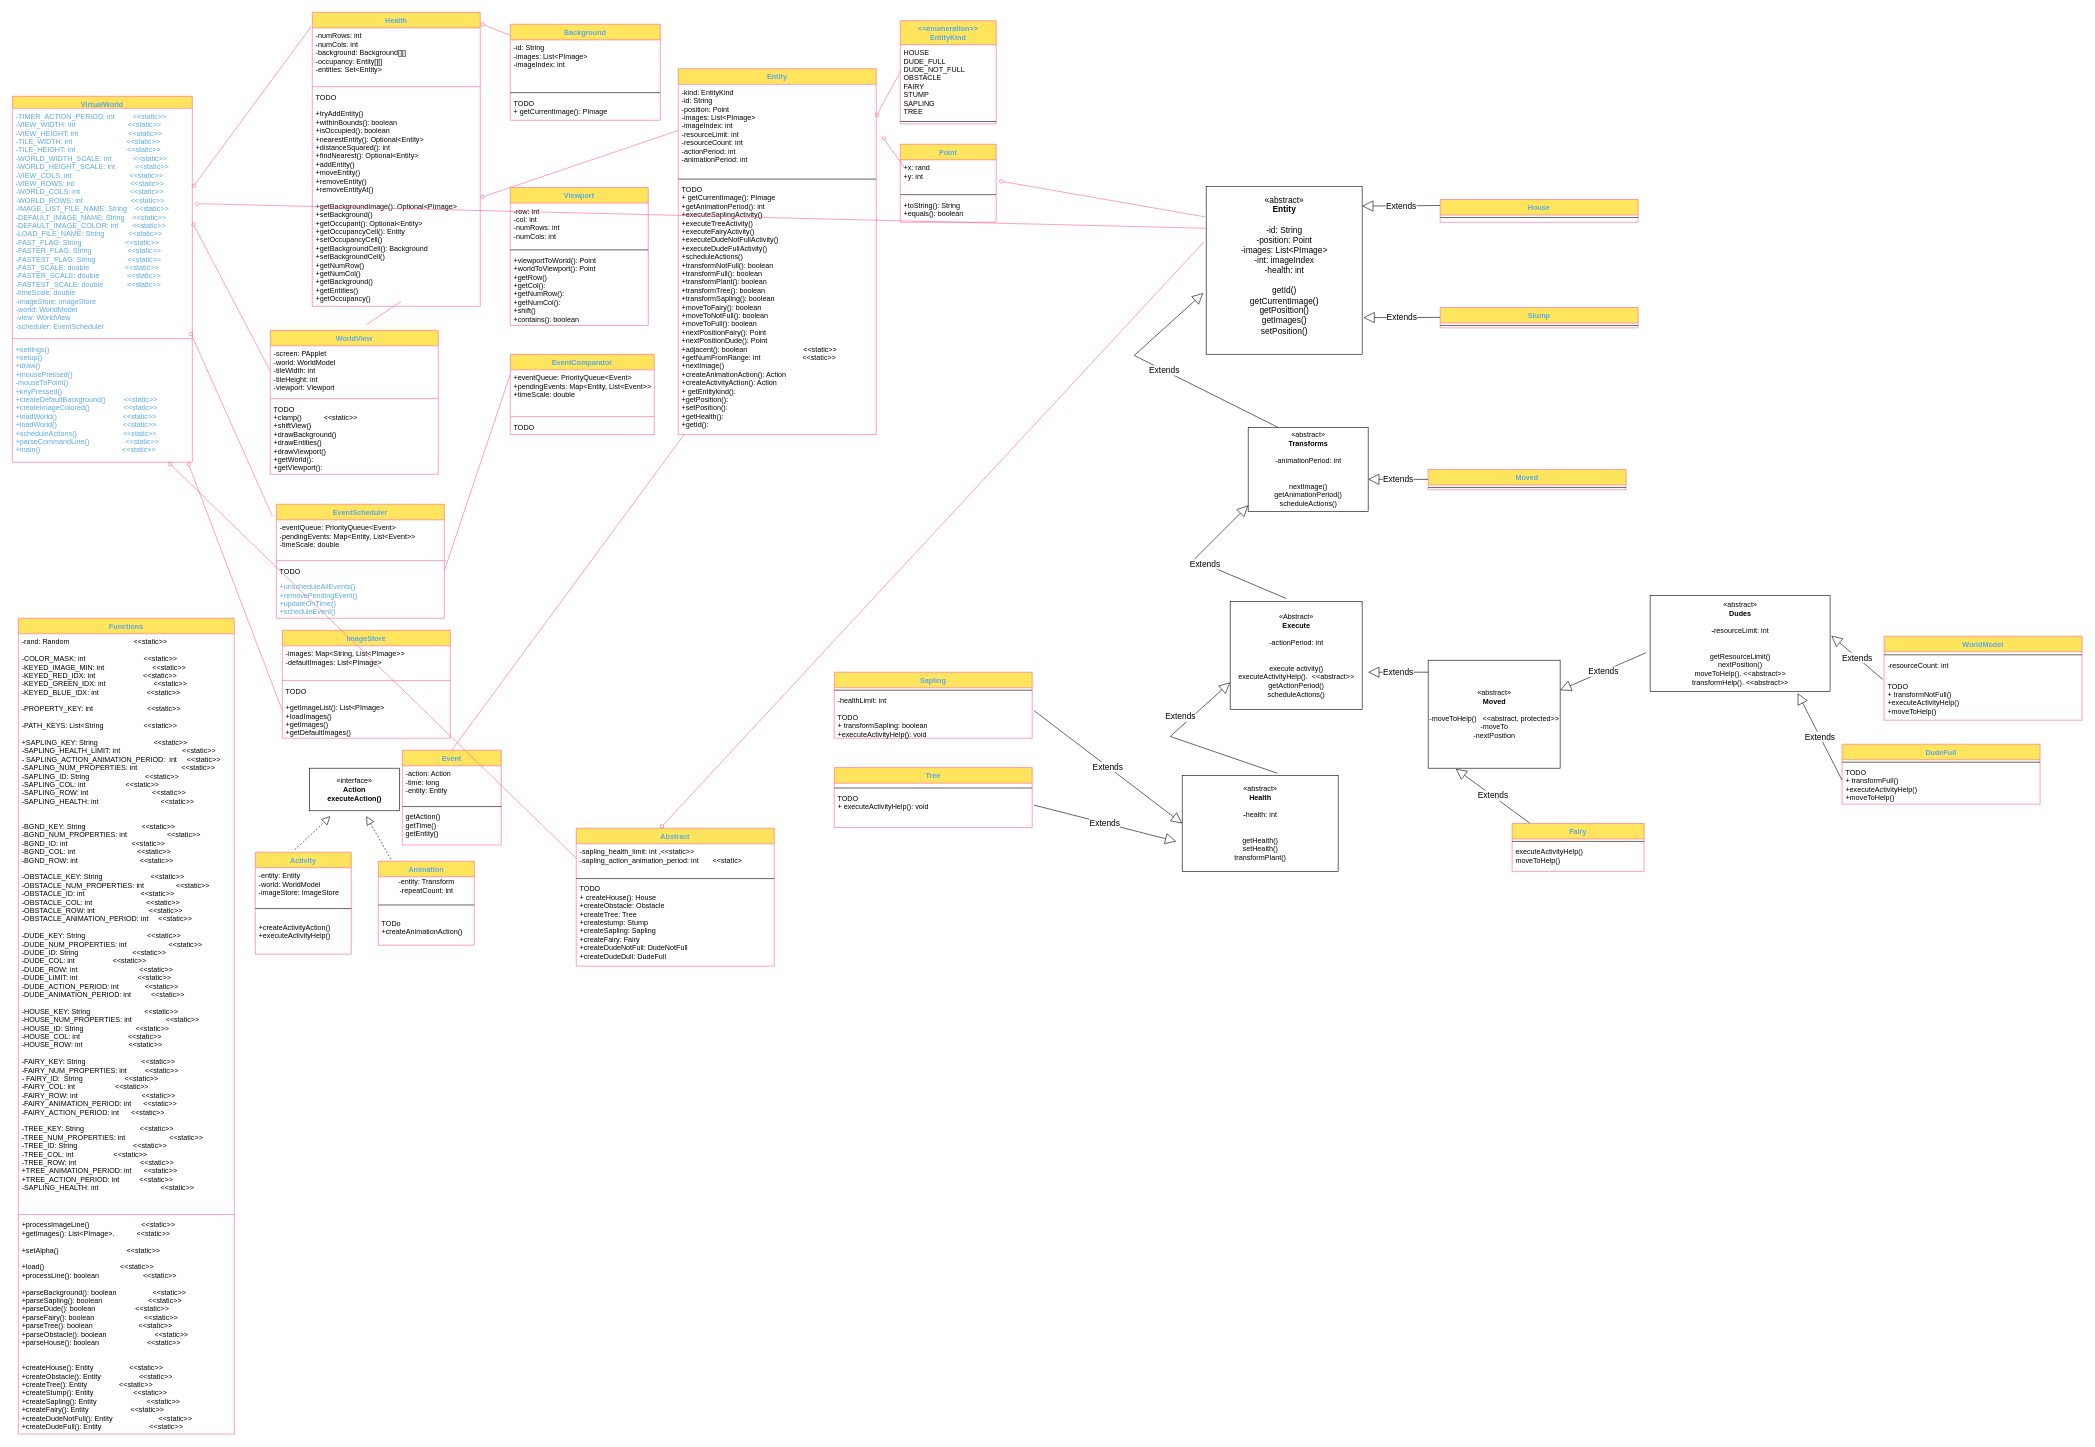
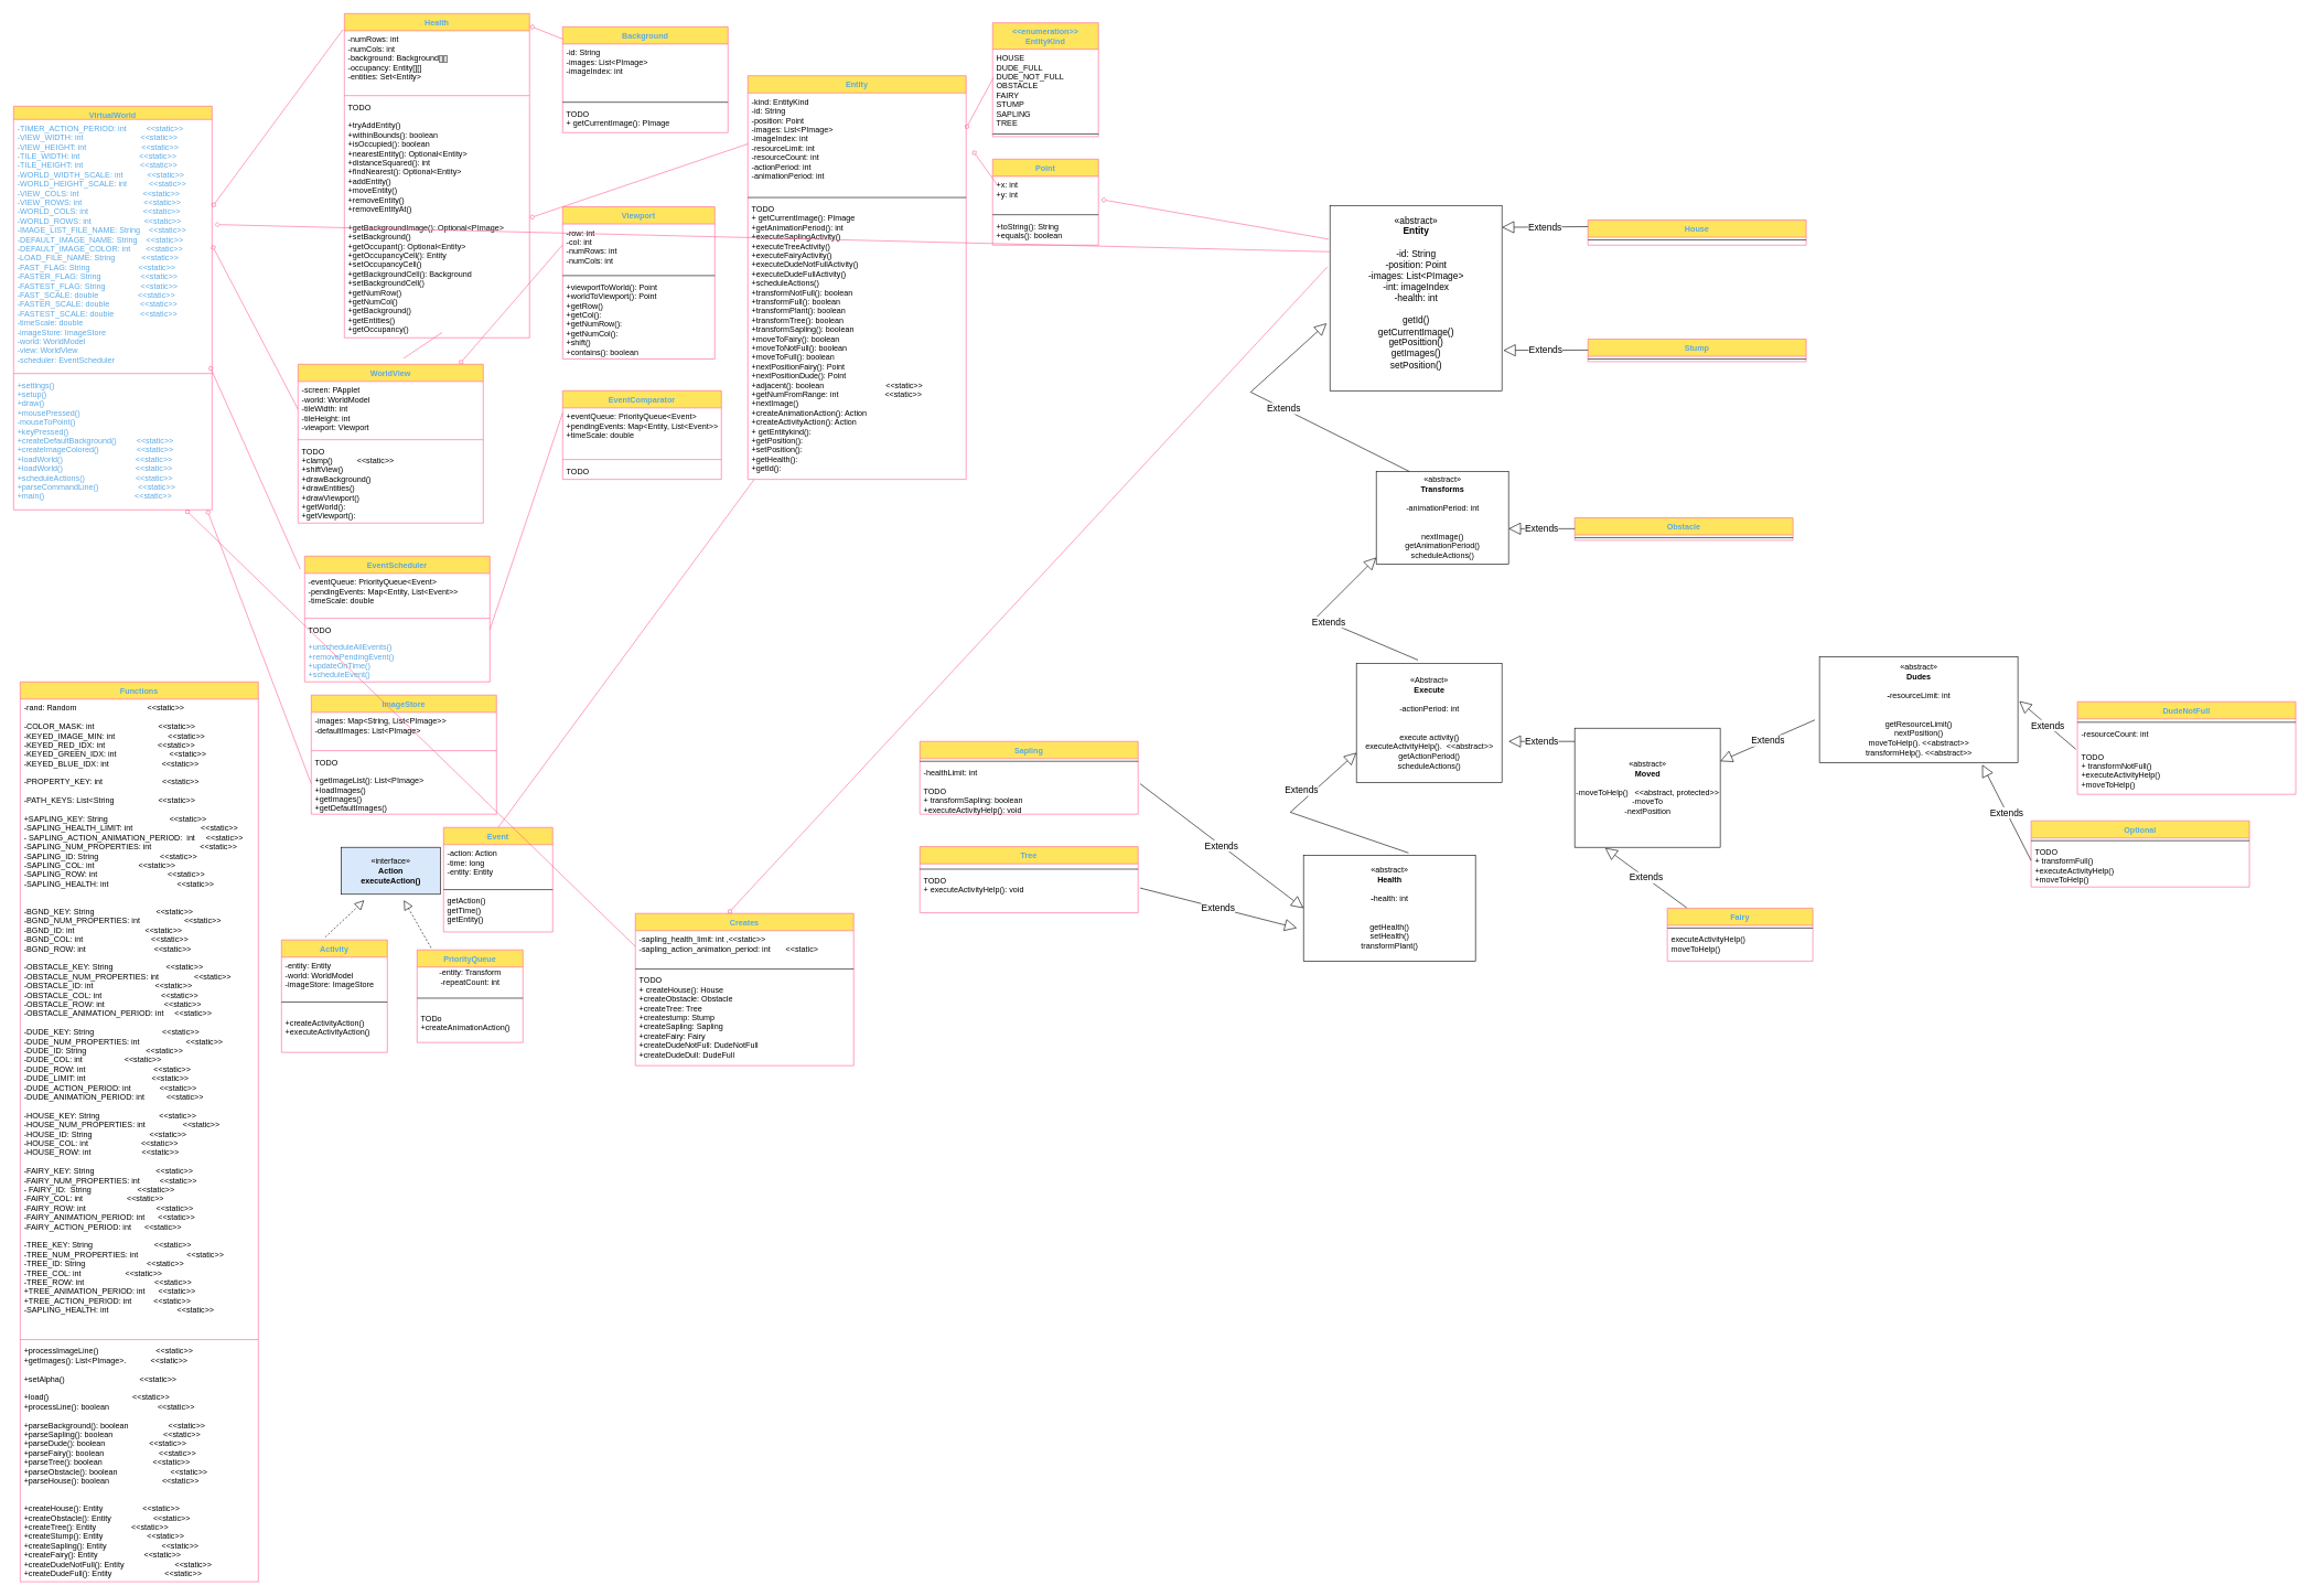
- <mxCell id="63" value="+x: rand&#10;+y: int" style="text;strokeColor=none;fillColor=none;align=left;verticalAlign=top;spacingLeft=4;spacingRight=4;overflow=hidden;rotatable=0;points=[[0,0.5],[1,0.5]];portConstraint=eastwest;" parent="62" vertex="1"><mxGeometry y="26" width="160" height="54" as="geometry" /></mxCell>
+ <mxCell id="63" value="+x: int&#10;+y: int" style="text;strokeColor=none;fillColor=none;align=left;verticalAlign=top;spacingLeft=4;spacingRight=4;overflow=hidden;rotatable=0;points=[[0,0.5],[1,0.5]];portConstraint=eastwest;" parent="62" vertex="1"><mxGeometry y="26" width="160" height="54" as="geometry" /></mxCell>
+ <mxCell id="4" value="" style="graphMlID=e2;endArrow=none;strokeColor=#FF6392;strokeWidth=1.0;startArrow=diamond;startFill=0;endFill=1;fontColor=#5AA9E6;entryX=0;entryY=0.25;entryDx=0;entryDy=0;" parent="1" source="22" target="51" edge="1"><mxGeometry relative="1" as="geometry"><mxPoint x="648" y="250" as="sourcePoint" /></mxGeometry></mxCell>
- <mxCell id="112" value="Moved" style="swimlane;fontStyle=1;align=center;verticalAlign=top;childLayout=stackLayout;horizontal=1;startSize=26;horizontalStack=0;resizeParent=1;resizeParentMax=0;resizeLast=0;collapsible=1;marginBottom=0;hachureGap=4;pointerEvents=0;sketch=0;fontColor=#5AA9E6;strokeColor=#FF6392;fillColor=#FFE45E;" parent="1" vertex="1"><mxGeometry x="2380" y="782.04" width="330" height="34" as="geometry" /></mxCell>
+ <mxCell id="112" value="Obstacle" style="swimlane;fontStyle=1;align=center;verticalAlign=top;childLayout=stackLayout;horizontal=1;startSize=26;horizontalStack=0;resizeParent=1;resizeParentMax=0;resizeLast=0;collapsible=1;marginBottom=0;hachureGap=4;pointerEvents=0;sketch=0;fontColor=#5AA9E6;strokeColor=#FF6392;fillColor=#FFE45E;" parent="1" vertex="1"><mxGeometry x="2380" y="782.04" width="330" height="34" as="geometry" /></mxCell>
- <mxCell id="95" value="WorldModel" style="swimlane;fontStyle=1;align=center;verticalAlign=top;childLayout=stackLayout;horizontal=1;startSize=26;horizontalStack=0;resizeParent=1;resizeParentMax=0;resizeLast=0;collapsible=1;marginBottom=0;hachureGap=4;pointerEvents=0;sketch=0;fontColor=#5AA9E6;strokeColor=#FF6392;fillColor=#FFE45E;" parent="1" vertex="1"><mxGeometry x="3140" y="1060" width="330" height="140" as="geometry" /></mxCell>
+ <mxCell id="95" value="DudeNotFull" style="swimlane;fontStyle=1;align=center;verticalAlign=top;childLayout=stackLayout;horizontal=1;startSize=26;horizontalStack=0;resizeParent=1;resizeParentMax=0;resizeLast=0;collapsible=1;marginBottom=0;hachureGap=4;pointerEvents=0;sketch=0;fontColor=#5AA9E6;strokeColor=#FF6392;fillColor=#FFE45E;" parent="1" vertex="1"><mxGeometry x="3140" y="1060" width="330" height="140" as="geometry" /></mxCell>
- <mxCell id="92" value="DudeFull" style="swimlane;fontStyle=1;align=center;verticalAlign=top;childLayout=stackLayout;horizontal=1;startSize=26;horizontalStack=0;resizeParent=1;resizeParentMax=0;resizeLast=0;collapsible=1;marginBottom=0;hachureGap=4;pointerEvents=0;sketch=0;fontColor=#5AA9E6;strokeColor=#FF6392;fillColor=#FFE45E;" parent="1" vertex="1"><mxGeometry x="3070" y="1240" width="330" height="100" as="geometry" /></mxCell>
+ <mxCell id="92" value="Optional" style="swimlane;fontStyle=1;align=center;verticalAlign=top;childLayout=stackLayout;horizontal=1;startSize=26;horizontalStack=0;resizeParent=1;resizeParentMax=0;resizeLast=0;collapsible=1;marginBottom=0;hachureGap=4;pointerEvents=0;sketch=0;fontColor=#5AA9E6;strokeColor=#FF6392;fillColor=#FFE45E;" parent="1" vertex="1"><mxGeometry x="3070" y="1240" width="330" height="100" as="geometry" /></mxCell>
- <mxCell id="74" value="«interface»&lt;br&gt;&lt;b&gt;Action&lt;br&gt;executeAction()&lt;br&gt;&lt;/b&gt;" style="html=1;" parent="1" vertex="1"><mxGeometry x="515" y="1280" width="150" height="71" as="geometry" /></mxCell>
+ <mxCell id="74" value="«interface»&lt;br&gt;&lt;b&gt;Action&lt;br&gt;executeAction()&lt;br&gt;&lt;/b&gt;" style="html=1;fillColor=#dae8fc;" parent="1" vertex="1"><mxGeometry x="515" y="1280" width="150" height="71" as="geometry" /></mxCell>
- <mxCell id="78" value="Abstract" style="swimlane;fontStyle=1;align=center;verticalAlign=top;childLayout=stackLayout;horizontal=1;startSize=26;horizontalStack=0;resizeParent=1;resizeParentMax=0;resizeLast=0;collapsible=1;marginBottom=0;hachureGap=4;pointerEvents=0;sketch=0;fontColor=#5AA9E6;strokeColor=#FF6392;fillColor=#FFE45E;" parent="1" vertex="1"><mxGeometry x="960" y="1380" width="330" height="230" as="geometry" /></mxCell>
+ <mxCell id="78" value="Creates" style="swimlane;fontStyle=1;align=center;verticalAlign=top;childLayout=stackLayout;horizontal=1;startSize=26;horizontalStack=0;resizeParent=1;resizeParentMax=0;resizeLast=0;collapsible=1;marginBottom=0;hachureGap=4;pointerEvents=0;sketch=0;fontColor=#5AA9E6;strokeColor=#FF6392;fillColor=#FFE45E;" parent="1" vertex="1"><mxGeometry x="960" y="1380" width="330" height="230" as="geometry" /></mxCell>
- <mxCell id="66" value="Animation" style="swimlane;fontStyle=1;align=center;verticalAlign=top;childLayout=stackLayout;horizontal=1;startSize=26;horizontalStack=0;resizeParent=1;resizeParentMax=0;resizeLast=0;collapsible=1;marginBottom=0;hachureGap=4;pointerEvents=0;sketch=0;fontColor=#5AA9E6;strokeColor=#FF6392;fillColor=#FFE45E;" parent="1" vertex="1"><mxGeometry x="630" y="1435" width="160" height="140" as="geometry" /></mxCell>
+ <mxCell id="66" value="PriorityQueue" style="swimlane;fontStyle=1;align=center;verticalAlign=top;childLayout=stackLayout;horizontal=1;startSize=26;horizontalStack=0;resizeParent=1;resizeParentMax=0;resizeLast=0;collapsible=1;marginBottom=0;hachureGap=4;pointerEvents=0;sketch=0;fontColor=#5AA9E6;strokeColor=#FF6392;fillColor=#FFE45E;" parent="1" vertex="1"><mxGeometry x="630" y="1435" width="160" height="140" as="geometry" /></mxCell>
- <mxCell id="73" value="                          &#10;+createActivityAction()                  &#10;+executeActivityHelp()" style="text;strokeColor=none;fillColor=none;align=left;verticalAlign=top;spacingLeft=4;spacingRight=4;overflow=hidden;rotatable=0;points=[[0,0.5],[1,0.5]];portConstraint=eastwest;" parent="70" vertex="1"><mxGeometry y="98" width="160" height="72" as="geometry" /></mxCell>
+ <mxCell id="73" value="                          &#10;+createActivityAction()                  &#10;+executeActivityAction()" style="text;strokeColor=none;fillColor=none;align=left;verticalAlign=top;spacingLeft=4;spacingRight=4;overflow=hidden;rotatable=0;points=[[0,0.5],[1,0.5]];portConstraint=eastwest;" parent="70" vertex="1"><mxGeometry y="98" width="160" height="72" as="geometry" /></mxCell>
